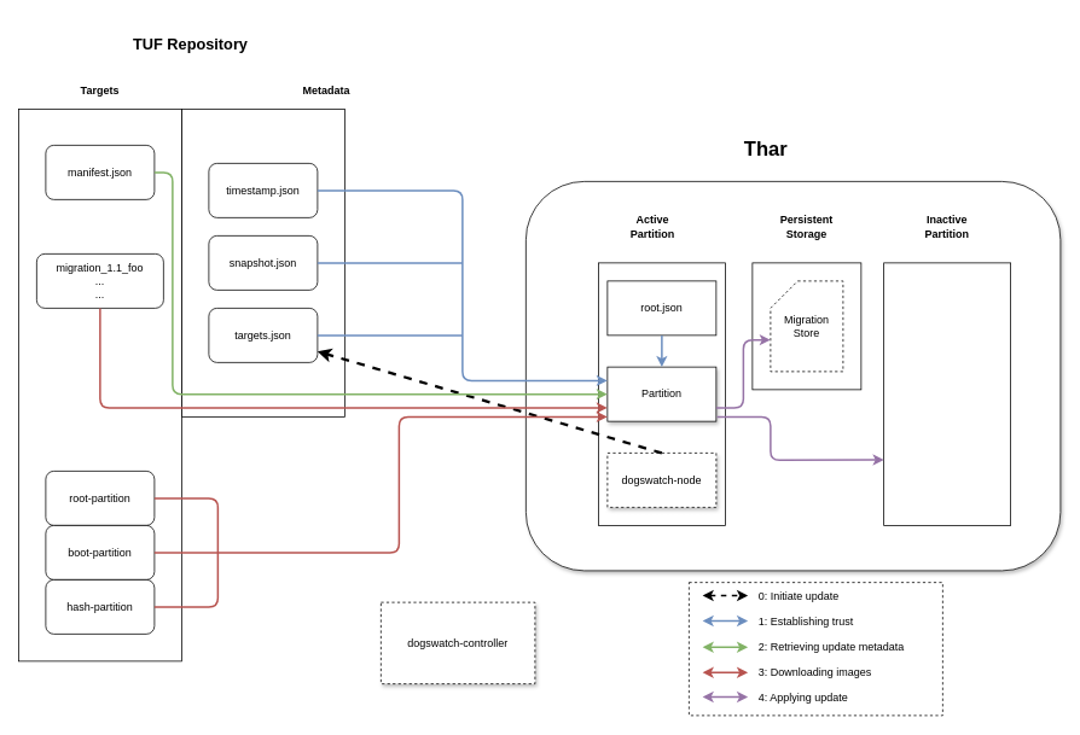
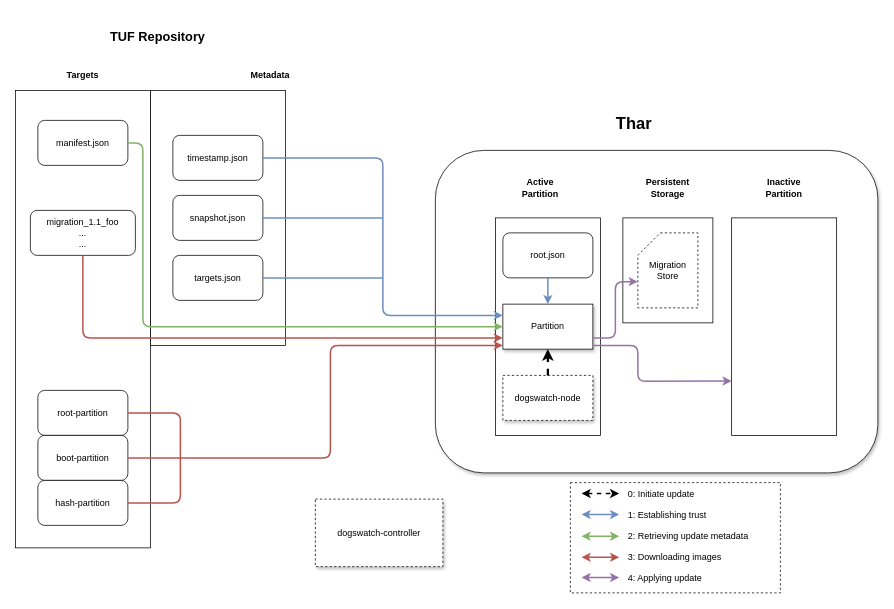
- <mxCell id="22" value="root.json" style="whiteSpace=wrap;html=1;rounded=0;" parent="1" vertex="1"><mxGeometry x="670" y="310" width="120" height="60" as="geometry" /></mxCell>
+ <mxCell id="22" value="root.json" style="rounded=1;whiteSpace=wrap;html=1;" parent="1" vertex="1"><mxGeometry x="670" y="310" width="120" height="60" as="geometry" /></mxCell>
- <mxCell id="27" value="" style="endArrow=classic;html=1;dashed=1;strokeWidth=3;exitX=0.5;exitY=0;exitDx=0;exitDy=0;" parent="1" source="11" target="21" edge="1"><mxGeometry width="50" height="50" relative="1" as="geometry"><mxPoint x="20" y="830" as="sourcePoint" /><mxPoint x="70" y="780" as="targetPoint" /></mxGeometry></mxCell>
+ <mxCell id="27" value="" style="endArrow=classic;html=1;dashed=1;strokeWidth=3;exitX=0.5;exitY=0;exitDx=0;exitDy=0;entryX=0.5;entryY=1;entryDx=0;entryDy=0;" parent="1" source="11" target="10" edge="1"><mxGeometry width="50" height="50" relative="1" as="geometry"><mxPoint x="20" y="830" as="sourcePoint" /><mxPoint x="70" y="780" as="targetPoint" /></mxGeometry></mxCell>
